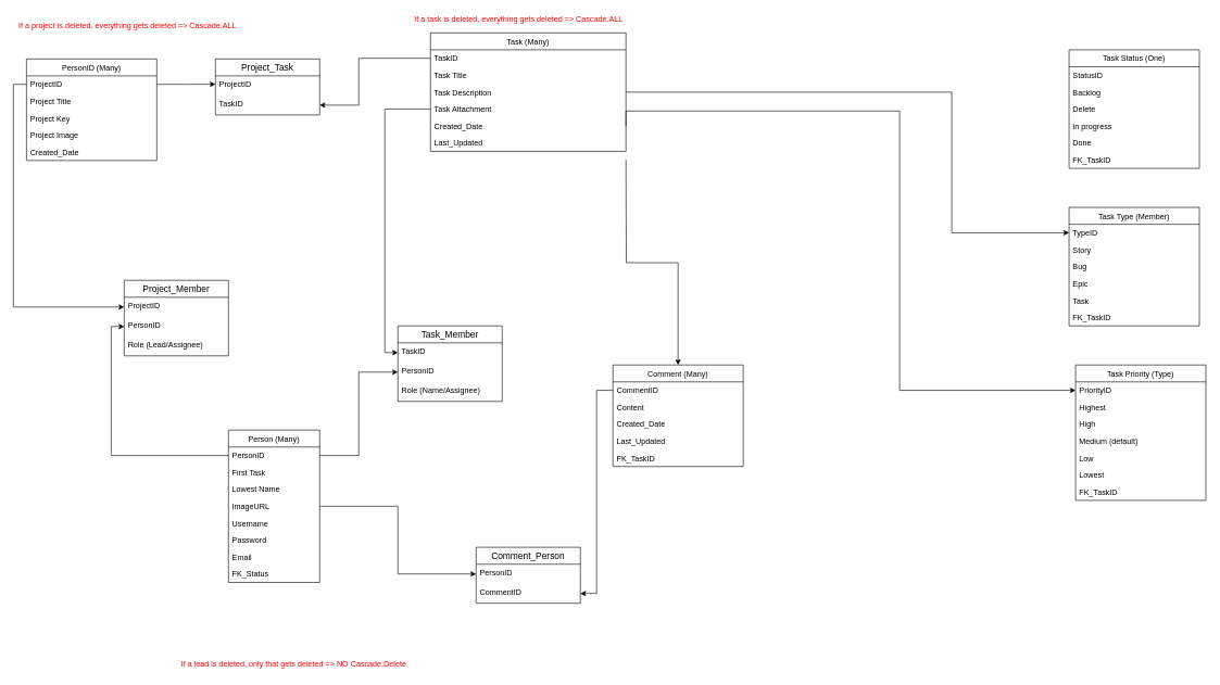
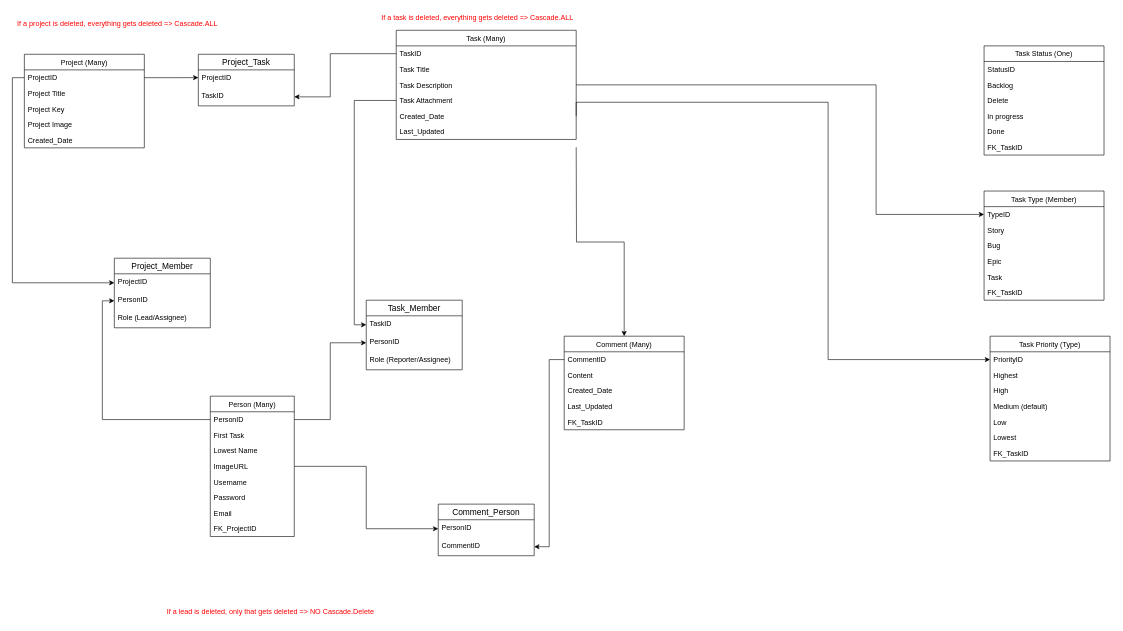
- <mxCell id="72" value="PersonID (Many)" style="swimlane;fontStyle=0;childLayout=stackLayout;horizontal=1;startSize=26;fillColor=none;horizontalStack=0;resizeParent=1;resizeParentMax=0;resizeLast=0;collapsible=1;marginBottom=0;" vertex="1" parent="1"><mxGeometry x="40" y="90" width="200" height="156" as="geometry" /></mxCell>
+ <mxCell id="72" value="Project (Many)" style="swimlane;fontStyle=0;childLayout=stackLayout;horizontal=1;startSize=26;fillColor=none;horizontalStack=0;resizeParent=1;resizeParentMax=0;resizeLast=0;collapsible=1;marginBottom=0;" vertex="1" parent="1"><mxGeometry x="40" y="90" width="200" height="156" as="geometry" /></mxCell>
- <mxCell id="43" value="Role (Name/Assignee)" style="text;strokeColor=none;fillColor=none;spacingLeft=4;spacingRight=4;overflow=hidden;rotatable=0;points=[[0,0.5],[1,0.5]];portConstraint=eastwest;fontSize=12;" vertex="1" parent="40"><mxGeometry y="86" width="160" height="30" as="geometry" /></mxCell>
+ <mxCell id="43" value="Role (Reporter/Assignee)" style="text;strokeColor=none;fillColor=none;spacingLeft=4;spacingRight=4;overflow=hidden;rotatable=0;points=[[0,0.5],[1,0.5]];portConstraint=eastwest;fontSize=12;" vertex="1" parent="40"><mxGeometry y="86" width="160" height="30" as="geometry" /></mxCell>
- <mxCell id="36" value="FK_Status" style="text;strokeColor=none;fillColor=none;align=left;verticalAlign=top;spacingLeft=4;spacingRight=4;overflow=hidden;rotatable=0;points=[[0,0.5],[1,0.5]];portConstraint=eastwest;" vertex="1" parent="28"><mxGeometry y="208" width="140" height="26" as="geometry" /></mxCell>
+ <mxCell id="36" value="FK_ProjectID" style="text;strokeColor=none;fillColor=none;align=left;verticalAlign=top;spacingLeft=4;spacingRight=4;overflow=hidden;rotatable=0;points=[[0,0.5],[1,0.5]];portConstraint=eastwest;" vertex="1" parent="28"><mxGeometry y="208" width="140" height="26" as="geometry" /></mxCell>
